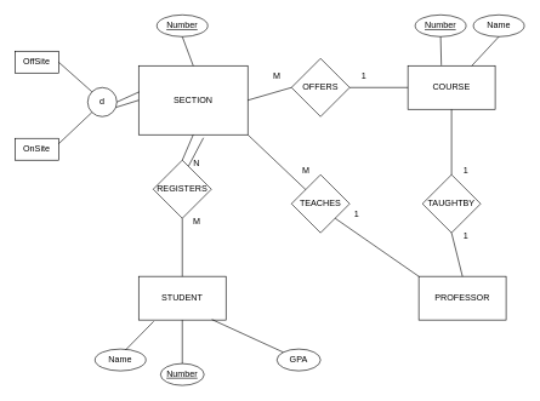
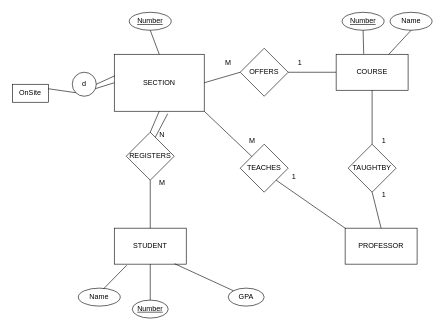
- <mxCell id="6" value="OffSite" style="rounded=0;whiteSpace=wrap;html=1;" vertex="1" parent="1"><mxGeometry x="20" y="70" width="60" height="30" as="geometry" /></mxCell>
- <mxCell id="10" value="" style="endArrow=none;html=1;rounded=0;entryX=0;entryY=0;entryDx=0;entryDy=0;exitX=1;exitY=0.5;exitDx=0;exitDy=0;" edge="1" parent="1" source="6" target="4"><mxGeometry width="50" height="50" relative="1" as="geometry"><mxPoint x="80" y="130" as="sourcePoint" /><mxPoint x="130" y="80" as="targetPoint" /></mxGeometry></mxCell>
- <mxCell id="5" value="OnSite" style="rounded=0;whiteSpace=wrap;html=1;" vertex="1" parent="1"><mxGeometry x="20" y="190" width="60" height="30" as="geometry" /></mxCell>
+ <mxCell id="5" value="OnSite" style="rounded=0;whiteSpace=wrap;html=1;" vertex="1" parent="1"><mxGeometry x="20" y="140" width="60" height="30" as="geometry" /></mxCell>
